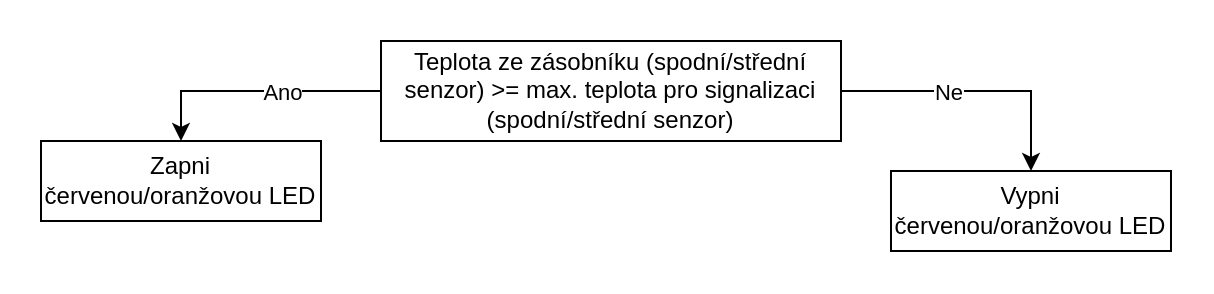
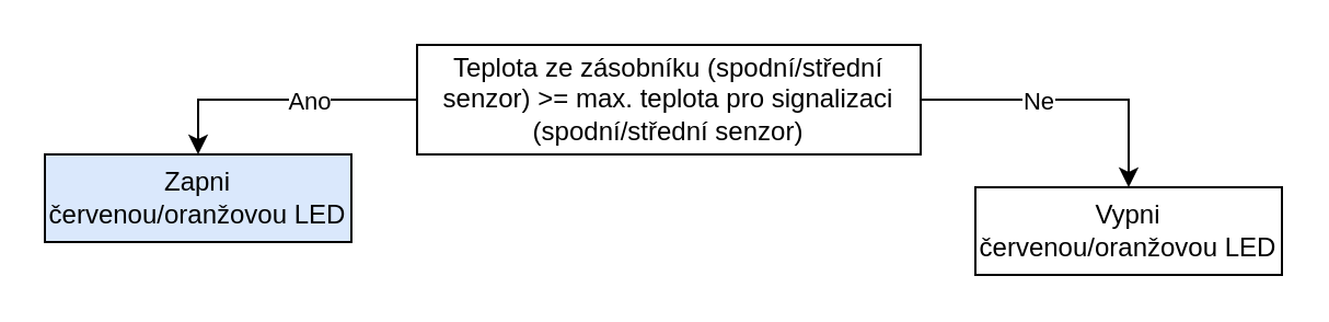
- <mxCell id="7" value="Zapni červenou/oranžovou LED" style="rounded=0;whiteSpace=wrap;html=1;" parent="1" vertex="1"><mxGeometry x="20" y="70" width="140" height="40" as="geometry" /></mxCell>
+ <mxCell id="7" value="Zapni červenou/oranžovou LED" style="rounded=0;whiteSpace=wrap;html=1;fillColor=#dae8fc;" parent="1" vertex="1"><mxGeometry x="20" y="70" width="140" height="40" as="geometry" /></mxCell>
